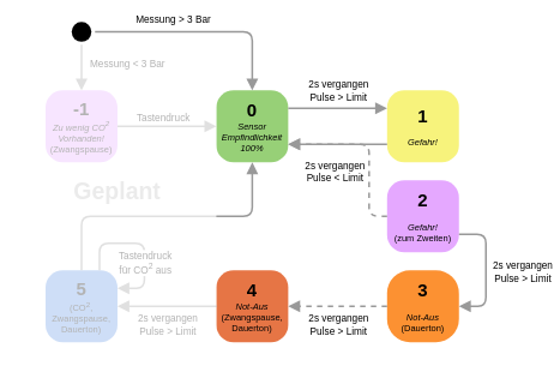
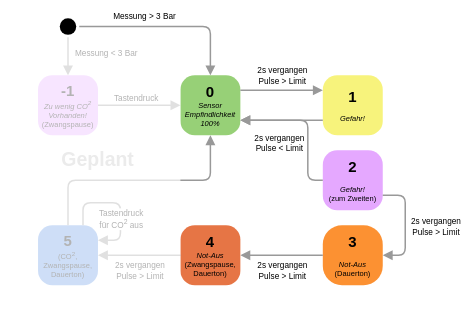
- <mxCell id="14" style="edgeStyle=orthogonalEdgeStyle;html=1;labelBackgroundColor=none;endArrow=block;endSize=8;strokeColor=#999999;fontFamily=Verdana;fontSize=12;align=left;strokeWidth=2;endFill=1;exitX=0;exitY=0.5;exitDx=0;exitDy=0;entryX=1;entryY=0.75;entryDx=0;entryDy=0;dashed=1;" parent="1" source="13" target="3" edge="1"><mxGeometry relative="1" as="geometry"><mxPoint x="500" y="280" as="sourcePoint" /><mxPoint x="260" y="240" as="targetPoint" /><Array as="points"><mxPoint x="410" y="240" /><mxPoint x="410" y="160" /></Array></mxGeometry></mxCell>
+ <mxCell id="14" style="edgeStyle=orthogonalEdgeStyle;html=1;labelBackgroundColor=none;endArrow=block;endSize=8;strokeColor=#999999;fontFamily=Verdana;fontSize=12;align=left;strokeWidth=2;endFill=1;exitX=0;exitY=0.5;exitDx=0;exitDy=0;entryX=1;entryY=0.75;entryDx=0;entryDy=0;" parent="1" source="13" target="3" edge="1"><mxGeometry relative="1" as="geometry"><mxPoint x="500" y="280" as="sourcePoint" /><mxPoint x="260" y="240" as="targetPoint" /><Array as="points"><mxPoint x="410" y="240" /><mxPoint x="410" y="160" /></Array></mxGeometry></mxCell>
- <mxCell id="17" style="edgeStyle=orthogonalEdgeStyle;html=1;labelBackgroundColor=none;endArrow=block;endSize=8;strokeColor=#999999;fontFamily=Verdana;fontSize=12;align=left;strokeWidth=2;endFill=1;entryX=1;entryY=0.5;entryDx=0;entryDy=0;exitX=0;exitY=0.5;exitDx=0;exitDy=0;dashed=1;" parent="1" source="7" target="8" edge="1"><mxGeometry relative="1" as="geometry"><mxPoint x="390" y="290" as="sourcePoint" /><mxPoint x="330" y="480" as="targetPoint" /><Array as="points"><mxPoint x="380" y="340" /><mxPoint x="380" y="340" /></Array></mxGeometry></mxCell>
+ <mxCell id="17" style="edgeStyle=orthogonalEdgeStyle;html=1;labelBackgroundColor=none;endArrow=block;endSize=8;strokeColor=#999999;fontFamily=Verdana;fontSize=12;align=left;strokeWidth=2;endFill=1;entryX=1;entryY=0.5;entryDx=0;entryDy=0;exitX=0;exitY=0.5;exitDx=0;exitDy=0;" parent="1" source="7" target="8" edge="1"><mxGeometry relative="1" as="geometry"><mxPoint x="390" y="290" as="sourcePoint" /><mxPoint x="330" y="480" as="targetPoint" /><Array as="points"><mxPoint x="380" y="340" /><mxPoint x="380" y="340" /></Array></mxGeometry></mxCell>
